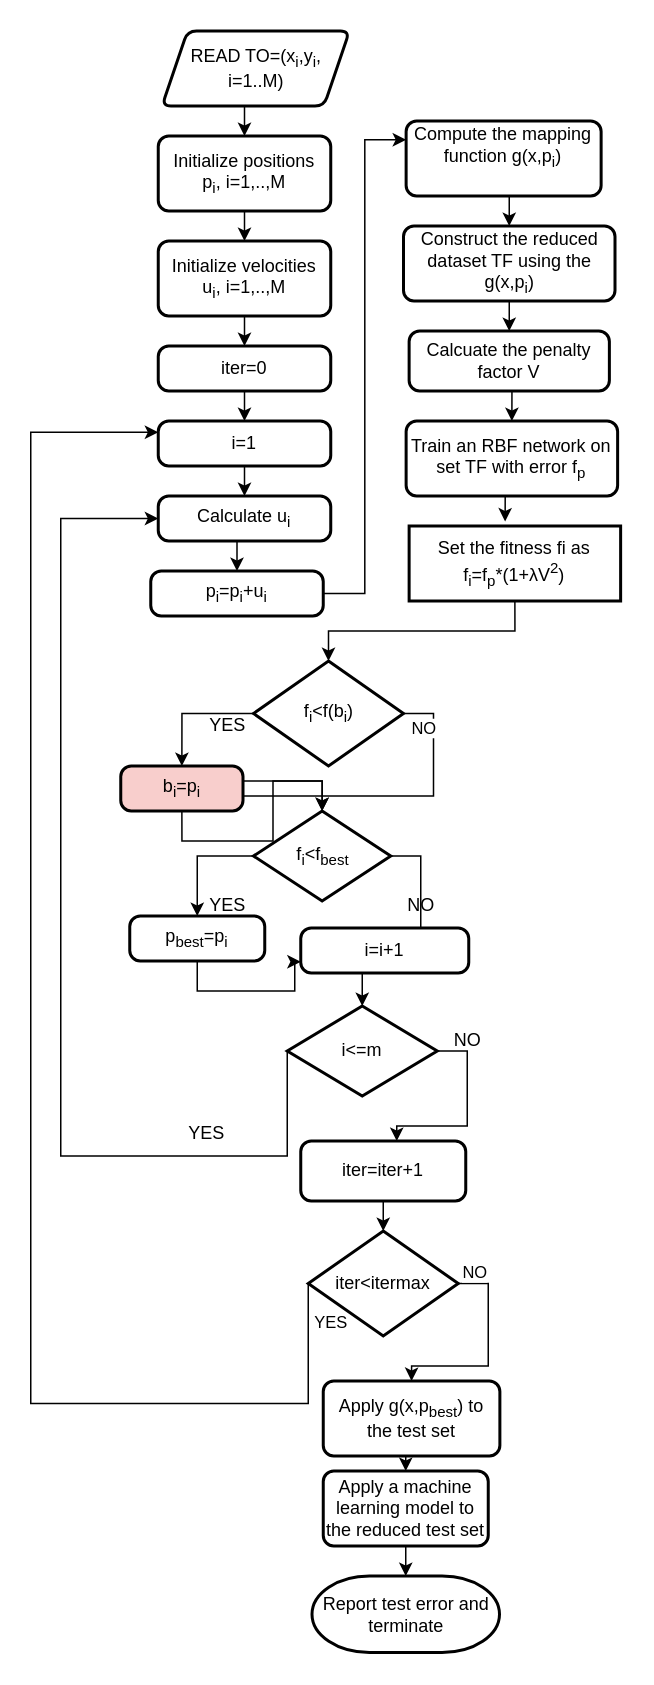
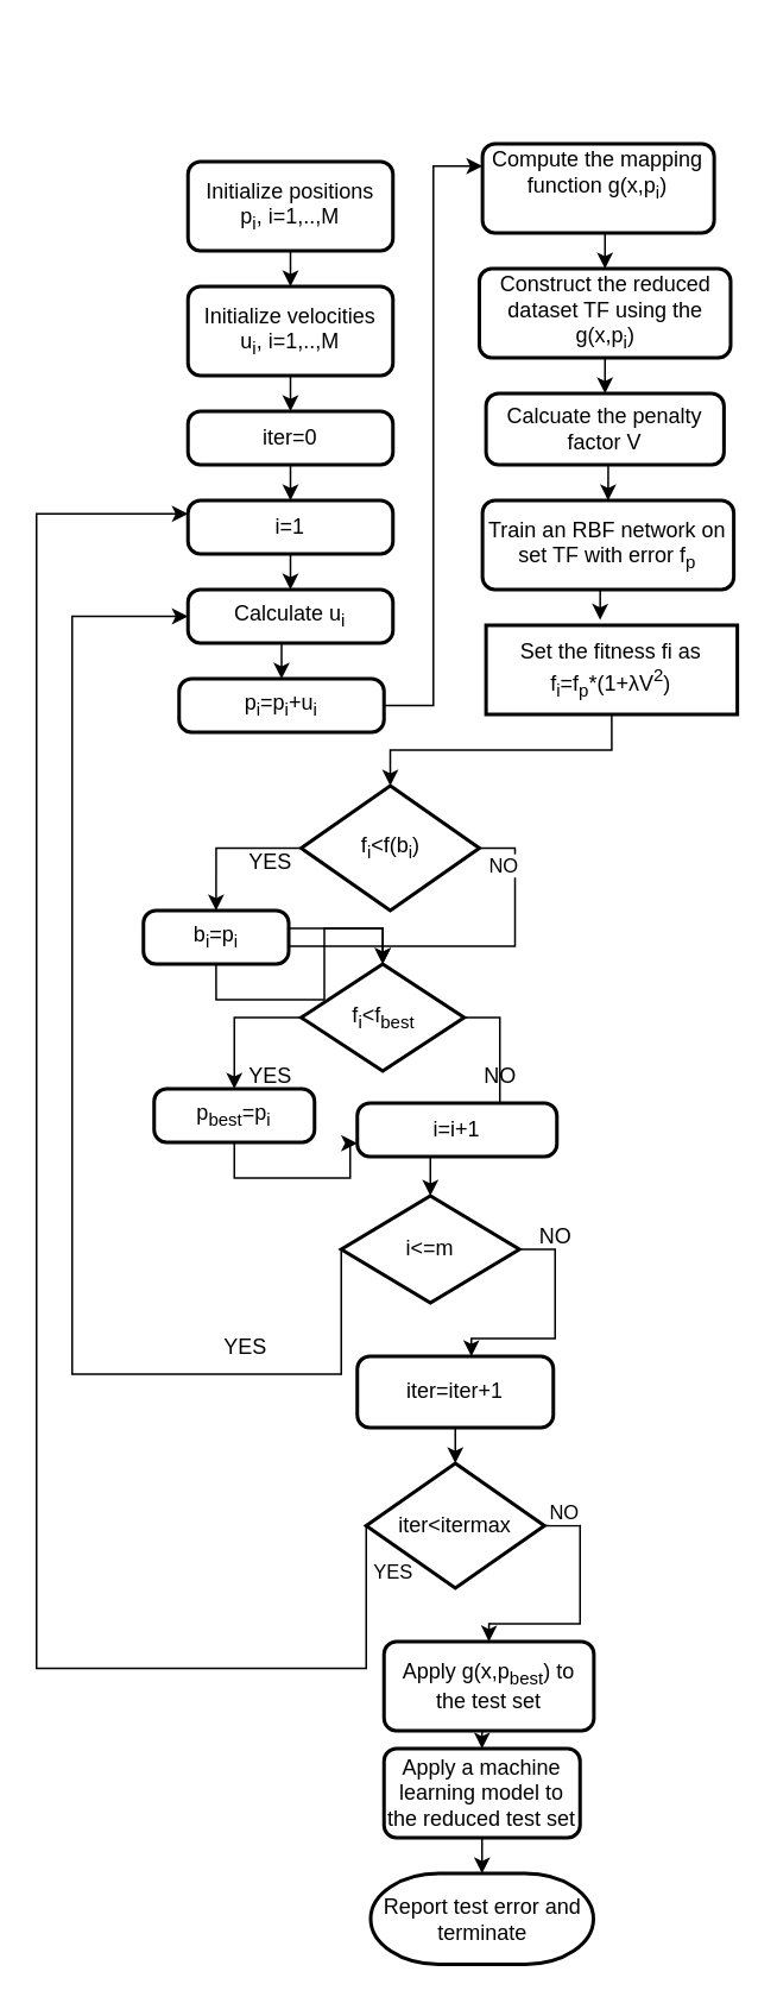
- <mxCell id="3" value="READ TO=(x&lt;sub&gt;i&lt;/sub&gt;,y&lt;sub&gt;i&lt;/sub&gt;, i=1..M)" style="shape=parallelogram;html=1;strokeWidth=2;perimeter=parallelogramPerimeter;whiteSpace=wrap;rounded=1;arcSize=12;size=0.136;" vertex="1" parent="1"><mxGeometry x="107.5" y="20" width="125" height="50" as="geometry" /></mxCell>
- <mxCell id="2" style="edgeStyle=orthogonalEdgeStyle;rounded=0;orthogonalLoop=1;jettySize=auto;html=1;exitX=0.5;exitY=1;exitDx=0;exitDy=0;entryX=0.5;entryY=0;entryDx=0;entryDy=0;" edge="1" parent="1" source="3" target="5"><mxGeometry relative="1" as="geometry" /></mxCell>
- <mxCell id="31" value="b&lt;sub&gt;i&lt;/sub&gt;=p&lt;sub&gt;i&lt;/sub&gt;" style="rounded=1;whiteSpace=wrap;html=1;absoluteArcSize=1;arcSize=14;strokeWidth=2;fillColor=#f8cecc;" vertex="1" parent="1"><mxGeometry x="80" y="510" width="81.5" height="30" as="geometry" /></mxCell>
+ <mxCell id="31" value="b&lt;sub&gt;i&lt;/sub&gt;=p&lt;sub&gt;i&lt;/sub&gt;" style="rounded=1;whiteSpace=wrap;html=1;absoluteArcSize=1;arcSize=14;strokeWidth=2;" vertex="1" parent="1"><mxGeometry x="80" y="510" width="81.5" height="30" as="geometry" /></mxCell>
